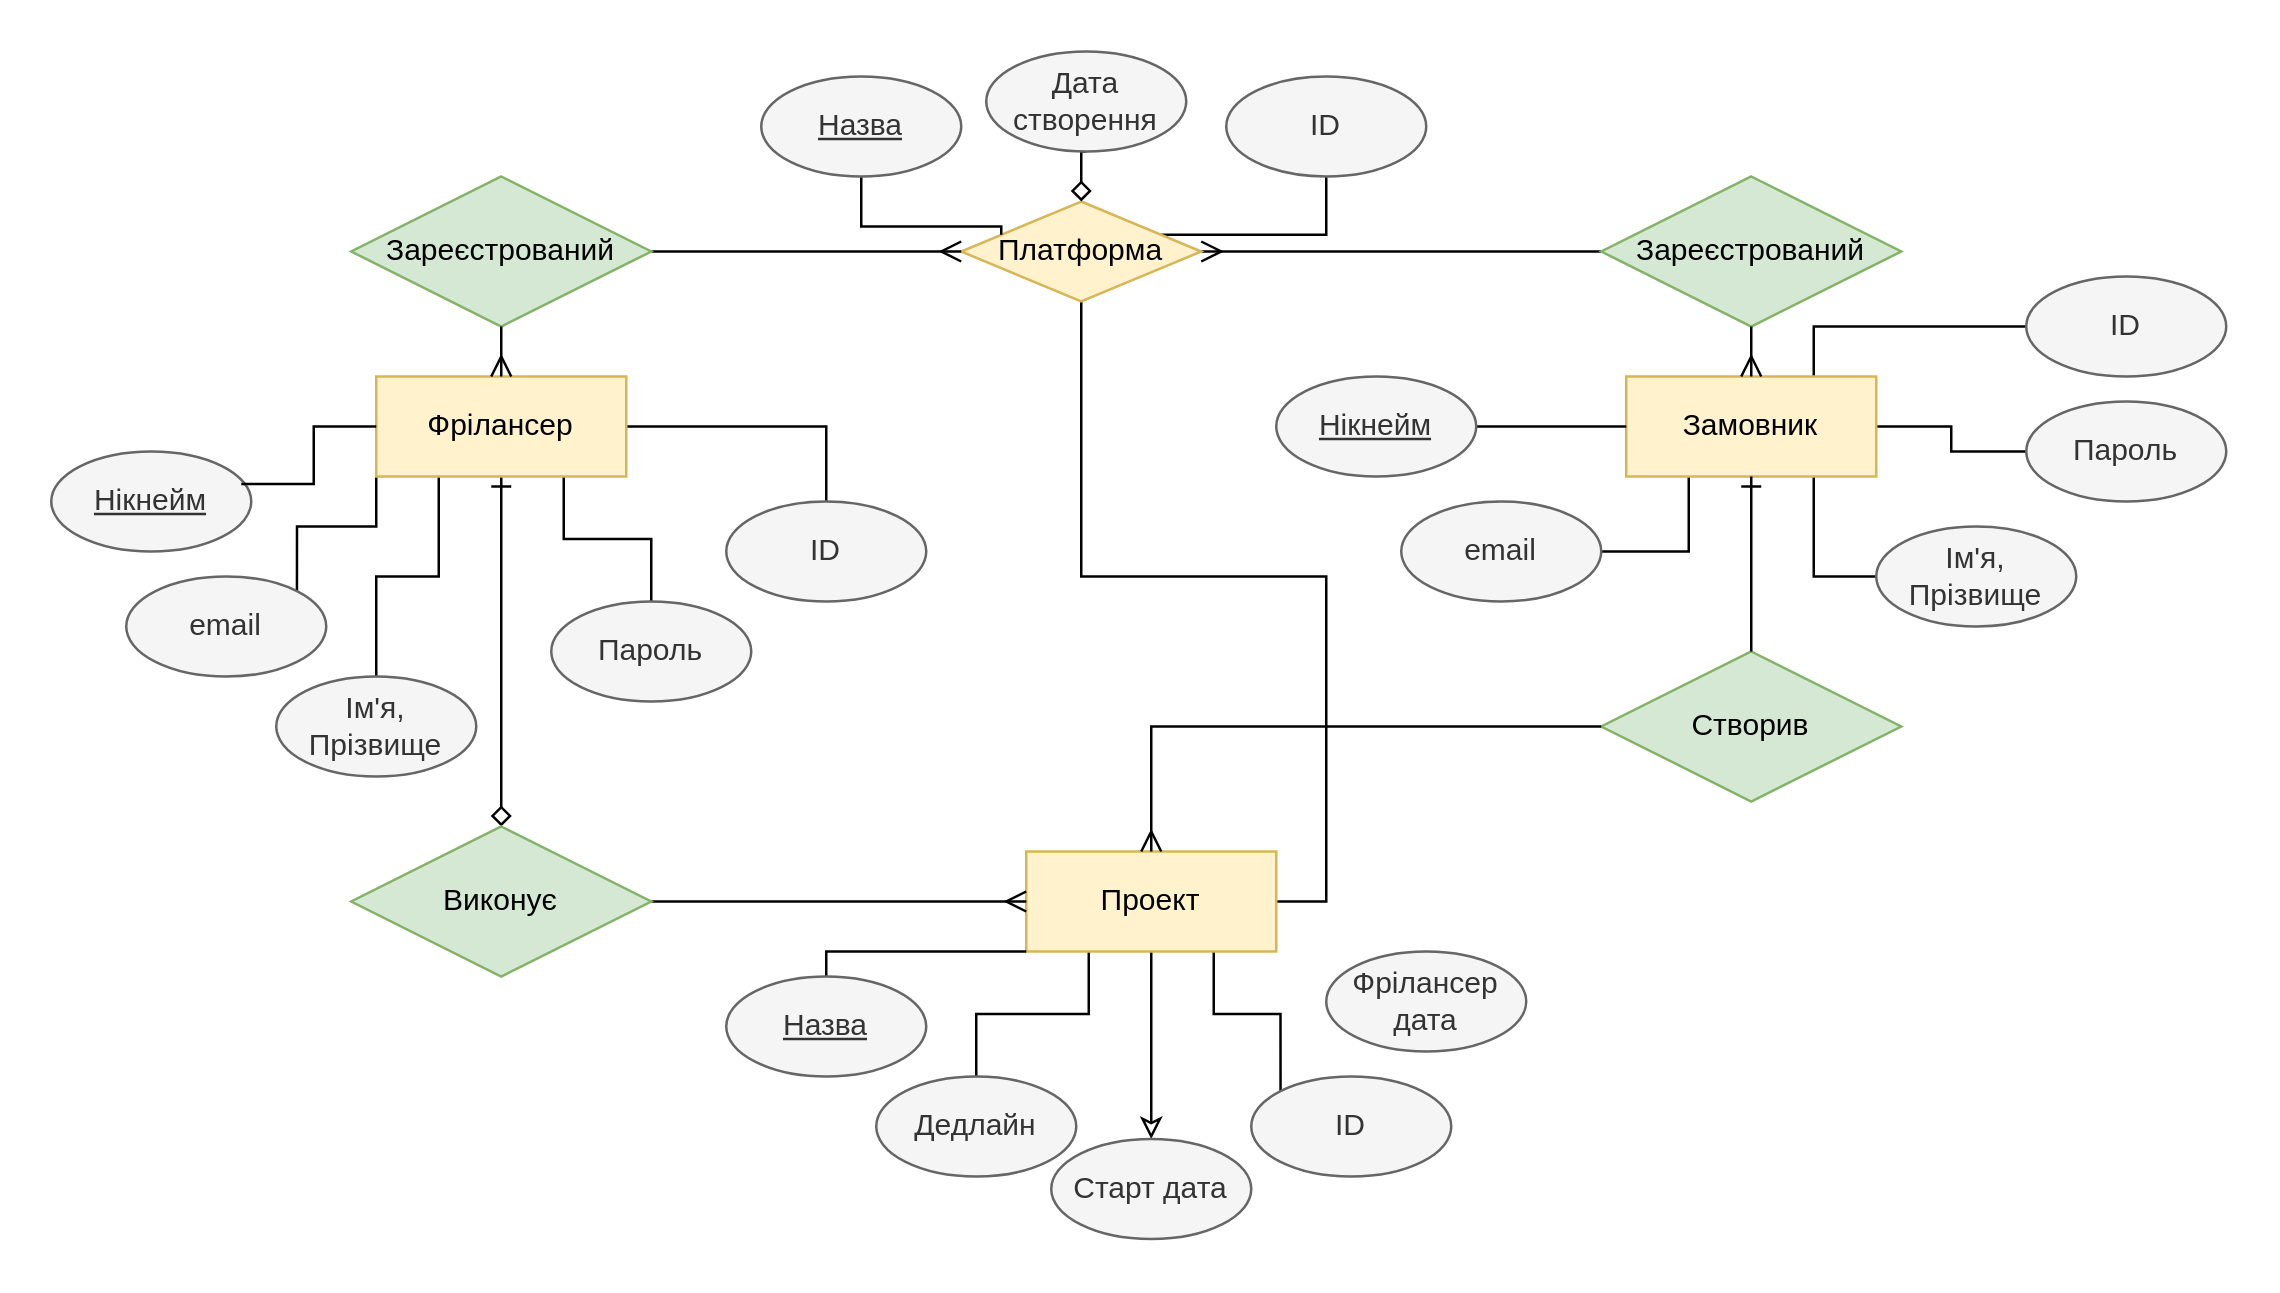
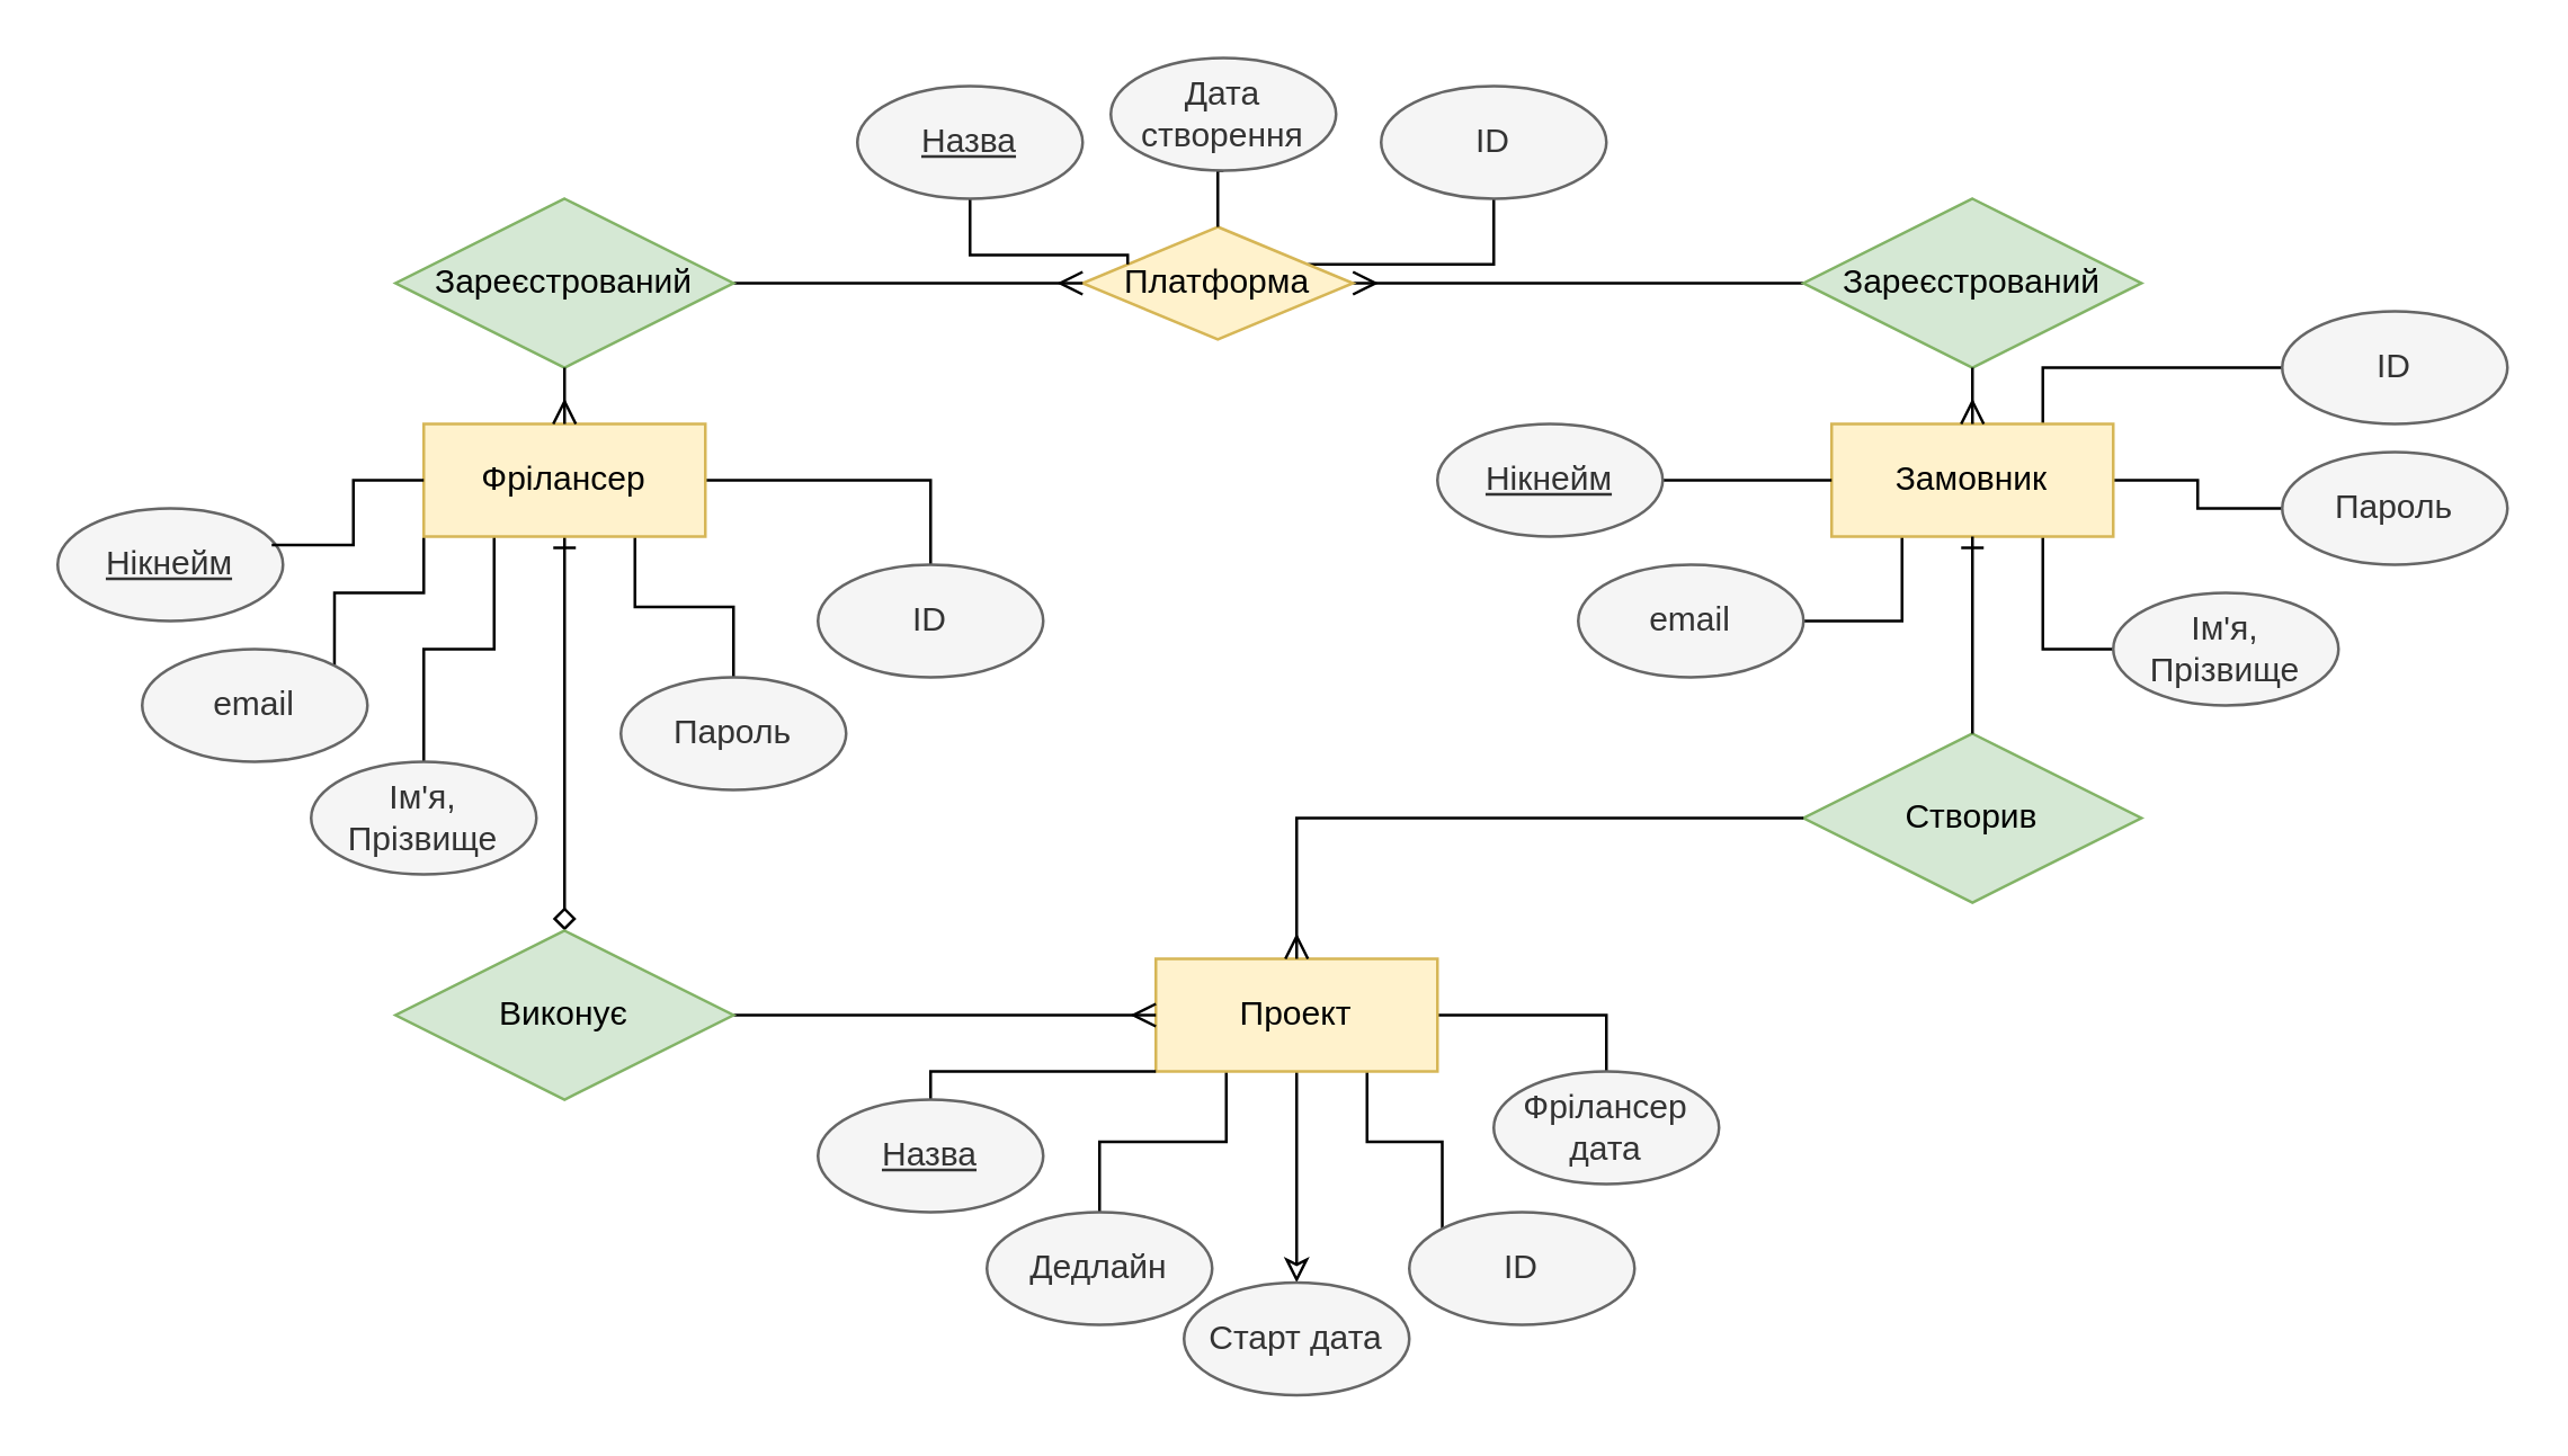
- <mxCell id="34" style="edgeStyle=orthogonalEdgeStyle;rounded=0;orthogonalLoop=1;jettySize=auto;html=1;exitX=0.5;exitY=1;exitDx=0;exitDy=0;entryX=0.5;entryY=0;entryDx=0;entryDy=0;endArrow=diamond;endFill=0;" edge="1" parent="1" source="49" target="20"><mxGeometry relative="1" as="geometry"><mxPoint x="434" y="50" as="sourcePoint" /></mxGeometry></mxCell>
+ <mxCell id="34" style="edgeStyle=orthogonalEdgeStyle;rounded=0;orthogonalLoop=1;jettySize=auto;html=1;exitX=0.5;exitY=1;exitDx=0;exitDy=0;entryX=0.5;entryY=0;entryDx=0;entryDy=0;endArrow=none;endFill=0;" edge="1" parent="1" source="49" target="20"><mxGeometry relative="1" as="geometry"><mxPoint x="434" y="50" as="sourcePoint" /></mxGeometry></mxCell>
- <mxCell id="15" style="edgeStyle=orthogonalEdgeStyle;rounded=0;orthogonalLoop=1;jettySize=auto;html=1;exitX=1;exitY=0.5;exitDx=0;exitDy=0;endArrow=none;endFill=0;" edge="1" parent="1" source="17" target="20"><mxGeometry relative="1" as="geometry" /></mxCell>
+ <mxCell id="15" style="edgeStyle=orthogonalEdgeStyle;rounded=0;orthogonalLoop=1;jettySize=auto;html=1;exitX=1;exitY=0.5;exitDx=0;exitDy=0;entryX=0.5;entryY=0;entryDx=0;entryDy=0;endArrow=none;endFill=0;" edge="1" parent="1" source="17" target="47"><mxGeometry relative="1" as="geometry" /></mxCell>
